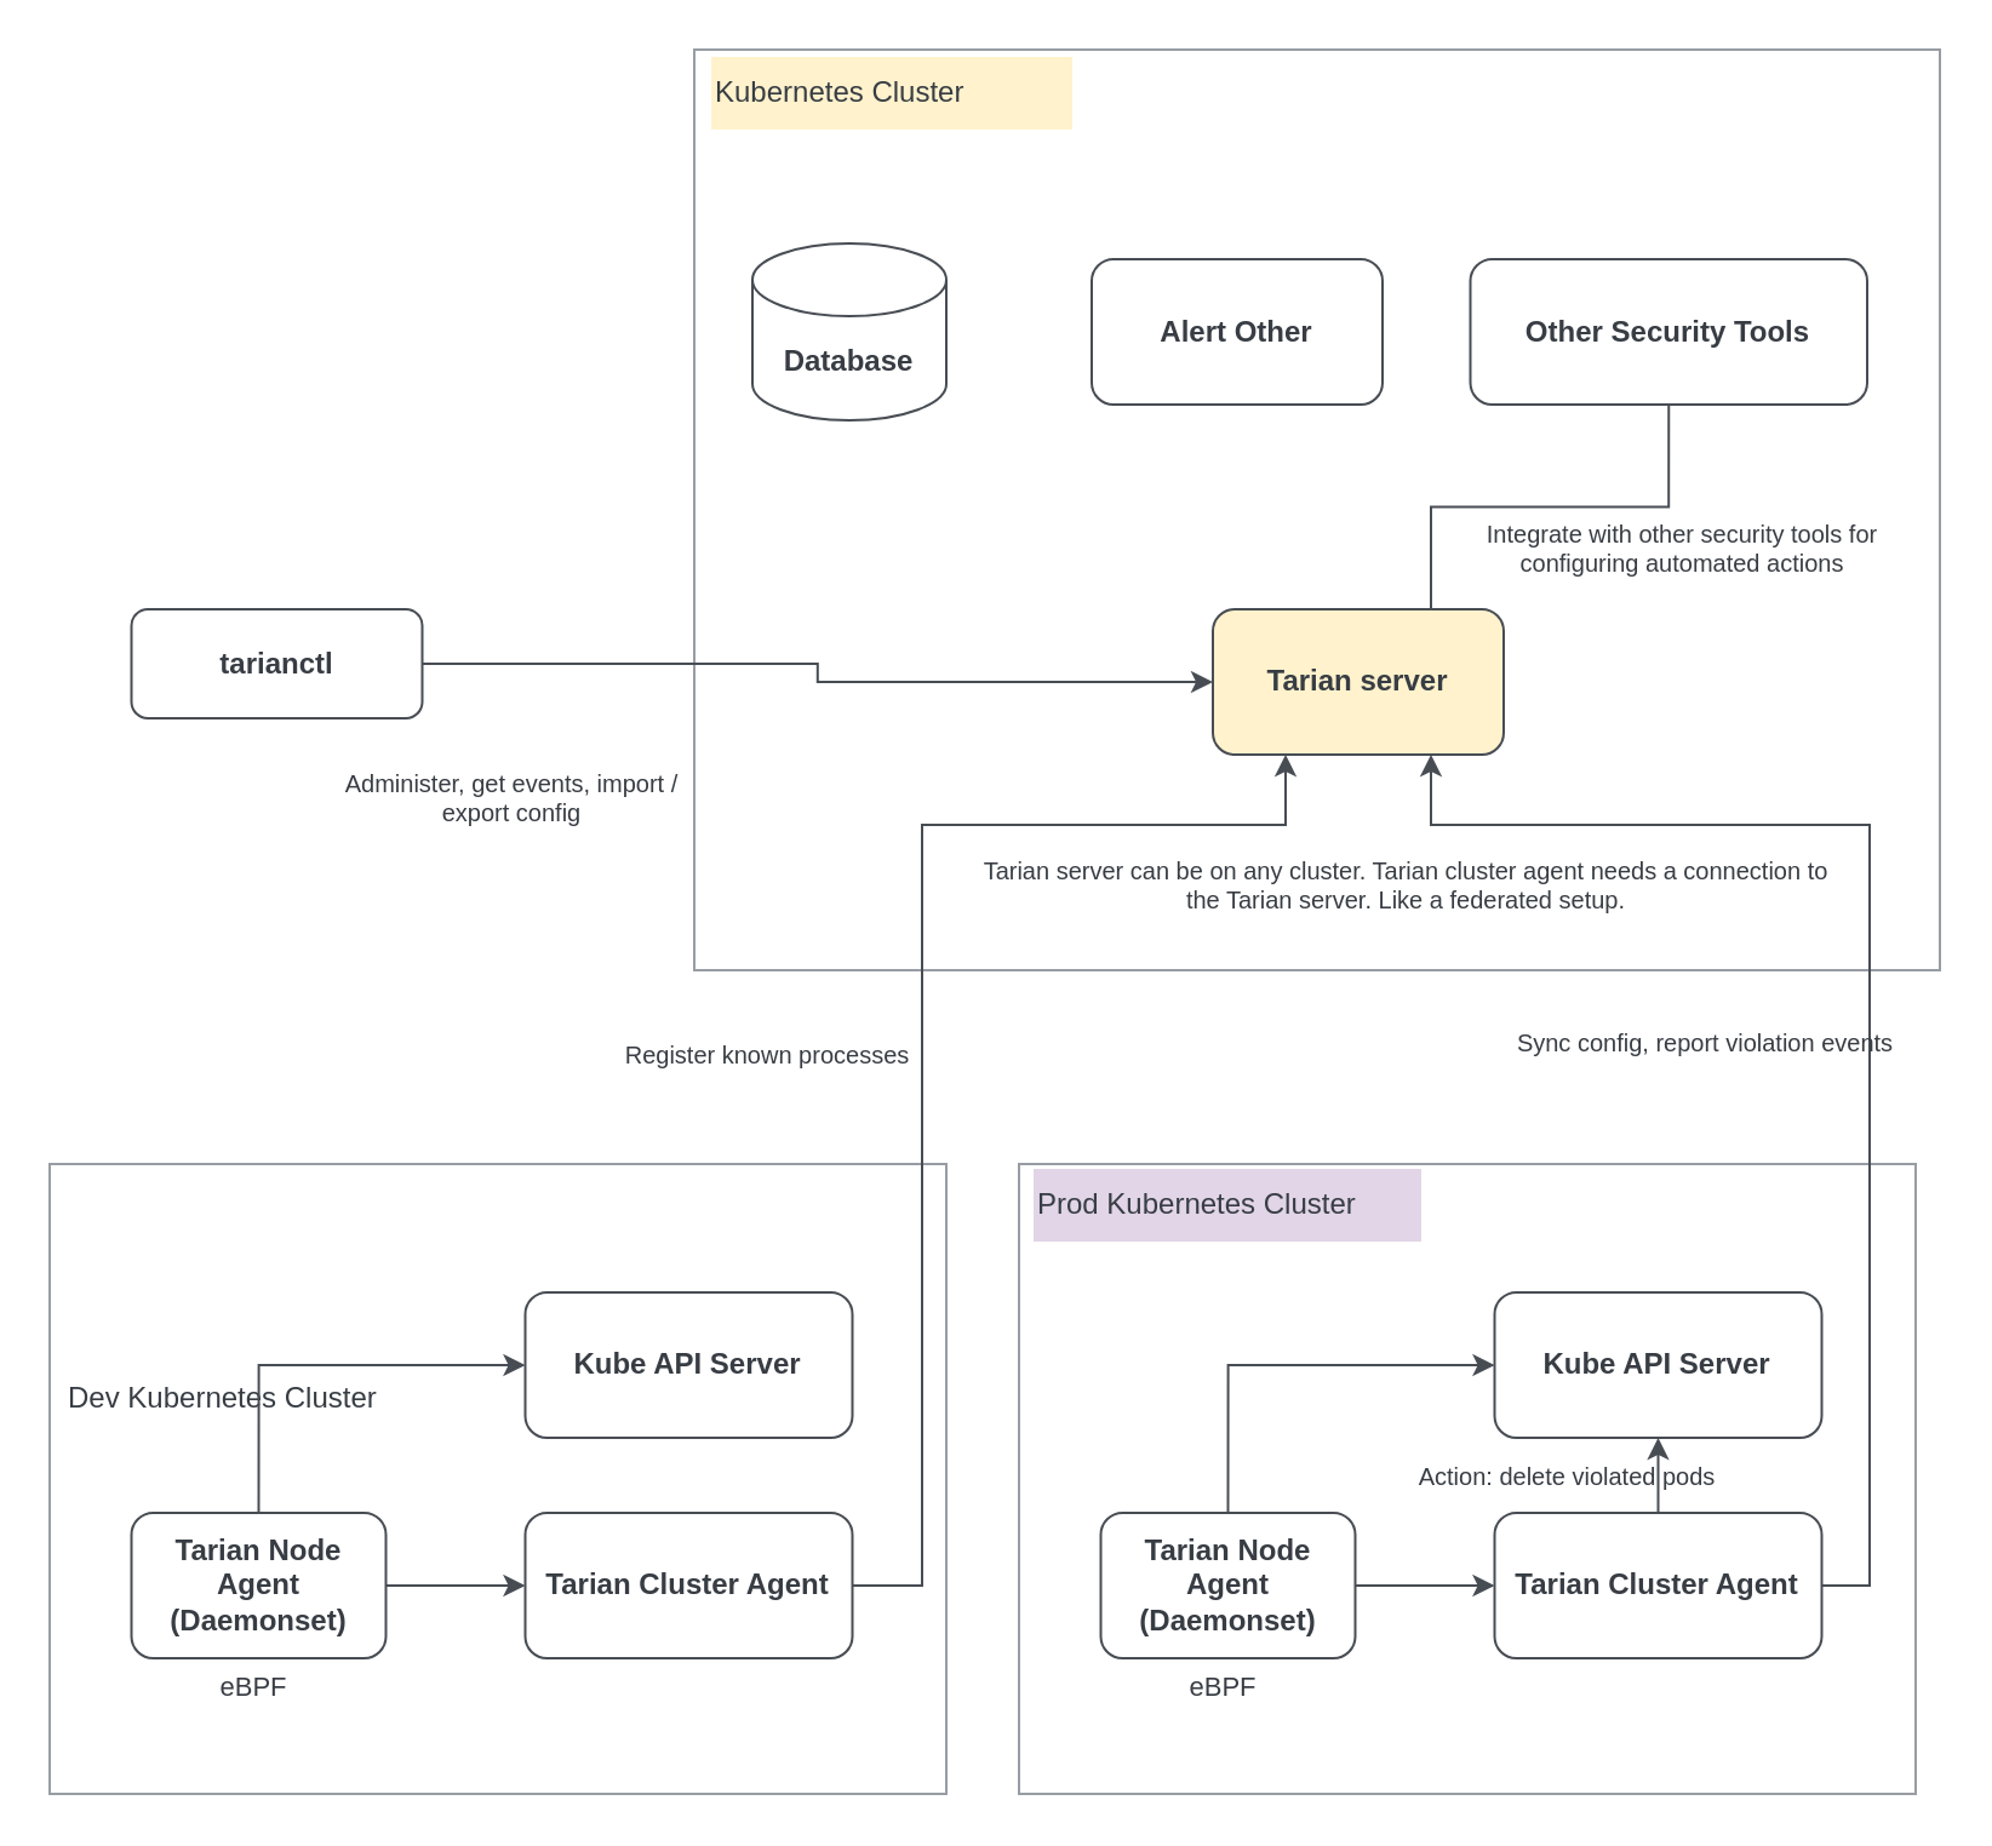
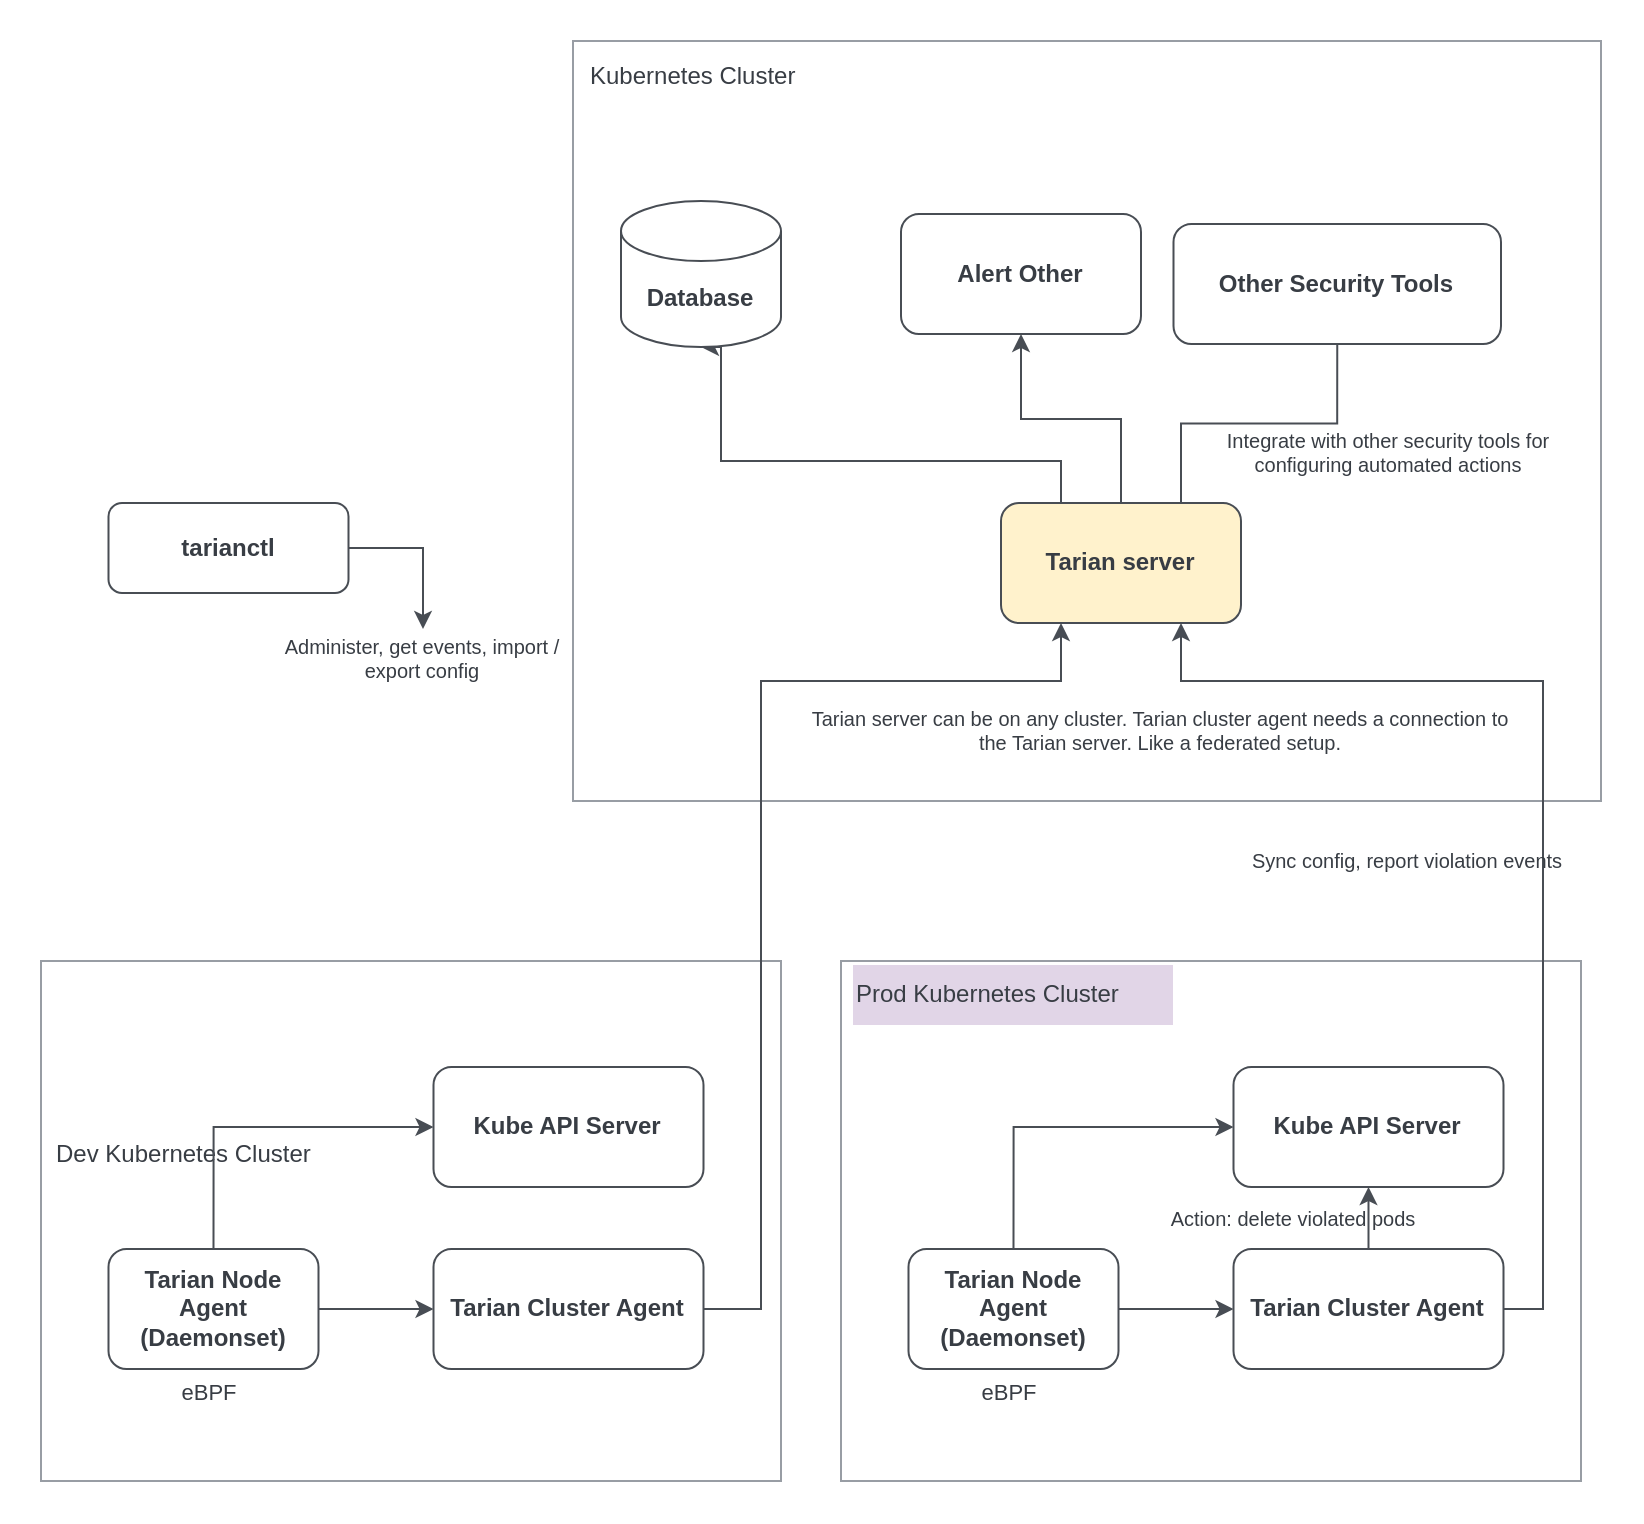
- <mxCell id="3" value="&lt;div align=&quot;left&quot;&gt;Kubernetes Cluster&lt;/div&gt;" style="rounded=0;whiteSpace=wrap;html=1;glass=0;dashed=1;strokeColor=none;align=left;fontColor=#383D44;fontFamily=Arial;fontSource=https%3A%2F%2Ffonts.googleapis.com%2Fcss%3Ffamily%3DArial;fillColor=#fff2cc;" parent="1" vertex="1"><mxGeometry x="293" y="23" width="149" height="30" as="geometry" /></mxCell>
+ <mxCell id="3" value="&lt;div align=&quot;left&quot;&gt;Kubernetes Cluster&lt;/div&gt;" style="rounded=0;whiteSpace=wrap;html=1;glass=0;dashed=1;strokeColor=none;align=left;fontColor=#383D44;fontFamily=Arial;fontSource=https%3A%2F%2Ffonts.googleapis.com%2Fcss%3Ffamily%3DArial;" parent="1" vertex="1"><mxGeometry x="293" y="23" width="149" height="30" as="geometry" /></mxCell>
- <mxCell id="33" value="Other Security Tools" style="rounded=1;whiteSpace=wrap;html=1;glass=0;strokeColor=#484D54;fontStyle=1;fontColor=#383D44;fontFamily=Arial;fontSource=https%3A%2F%2Ffonts.googleapis.com%2Fcss%3Ffamily%3DArial;" vertex="1" parent="1"><mxGeometry x="606.25" y="106.5" width="163.75" height="60" as="geometry" /></mxCell>
+ <mxCell id="33" value="Other Security Tools" style="rounded=1;whiteSpace=wrap;html=1;glass=0;strokeColor=#484D54;fontStyle=1;fontColor=#383D44;fontFamily=Arial;fontSource=https%3A%2F%2Ffonts.googleapis.com%2Fcss%3Ffamily%3DArial;" vertex="1" parent="1"><mxGeometry x="586.25" y="111.5" width="163.75" height="60" as="geometry" /></mxCell>
+ <mxCell id="4" style="edgeStyle=orthogonalEdgeStyle;rounded=0;orthogonalLoop=1;jettySize=auto;html=1;exitX=0.5;exitY=0;exitDx=0;exitDy=0;entryX=0.5;entryY=1;entryDx=0;entryDy=0;fontFamily=Arial;fontSource=https%3A%2F%2Ffonts.googleapis.com%2Fcss%3Ffamily%3DArial;fontSize=10;fontColor=#383D44;strokeColor=#484D54;" edge="1" parent="1" source="6" target="13"><mxGeometry relative="1" as="geometry"><Array as="points"><mxPoint x="560" y="209" /><mxPoint x="510" y="209" /></Array></mxGeometry></mxCell>
+ <mxCell id="5" style="edgeStyle=orthogonalEdgeStyle;rounded=0;orthogonalLoop=1;jettySize=auto;html=1;exitX=0.25;exitY=0;exitDx=0;exitDy=0;entryX=0.5;entryY=1;entryDx=0;entryDy=0;entryPerimeter=0;fontFamily=Arial;fontSource=https%3A%2F%2Ffonts.googleapis.com%2Fcss%3Ffamily%3DArial;fontSize=10;fontColor=#383D44;strokeColor=#484D54;" edge="1" parent="1" source="6" target="7"><mxGeometry relative="1" as="geometry"><Array as="points"><mxPoint x="530" y="230" /><mxPoint x="360" y="230" /></Array></mxGeometry></mxCell>
- <mxCell id="14" style="edgeStyle=orthogonalEdgeStyle;rounded=0;orthogonalLoop=1;jettySize=auto;html=1;exitX=1;exitY=0.5;exitDx=0;exitDy=0;entryX=0;entryY=0.5;entryDx=0;entryDy=0;fontFamily=Arial;fontSource=https%3A%2F%2Ffonts.googleapis.com%2Fcss%3Ffamily%3DArial;fontSize=10;fontColor=#383D44;strokeColor=#484D54;" edge="1" parent="1" source="15" target="6"><mxGeometry relative="1" as="geometry" /></mxCell>
+ <mxCell id="14" style="edgeStyle=orthogonalEdgeStyle;rounded=0;orthogonalLoop=1;jettySize=auto;html=1;exitX=1;exitY=0.5;exitDx=0;exitDy=0;fontFamily=Arial;fontSource=https%3A%2F%2Ffonts.googleapis.com%2Fcss%3Ffamily%3DArial;fontSize=10;fontColor=#383D44;strokeColor=#484D54;" edge="1" parent="1" source="15" target="34"><mxGeometry relative="1" as="geometry" /></mxCell>
- <mxCell id="35" value="Register known processes" style="rounded=0;whiteSpace=wrap;html=1;glass=0;dashed=1;strokeColor=none;fontColor=#383D44;fontFamily=Arial;fontSource=https%3A%2F%2Ffonts.googleapis.com%2Fcss%3Ffamily%3DArial;fillColor=none;fontSize=10;" vertex="1" parent="1"><mxGeometry x="250" y="420" width="133" height="30" as="geometry" /></mxCell>
